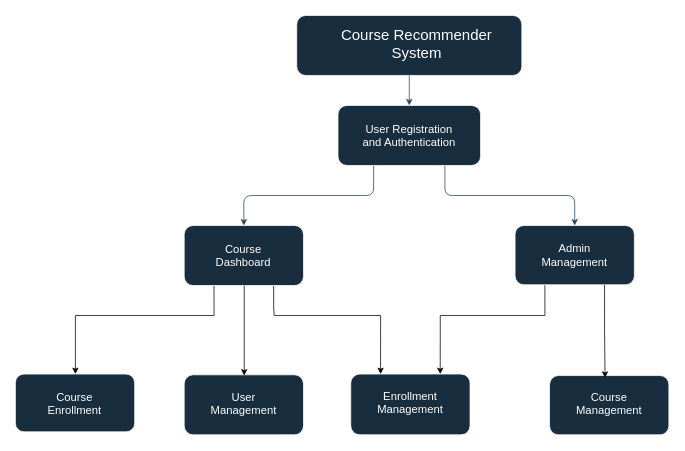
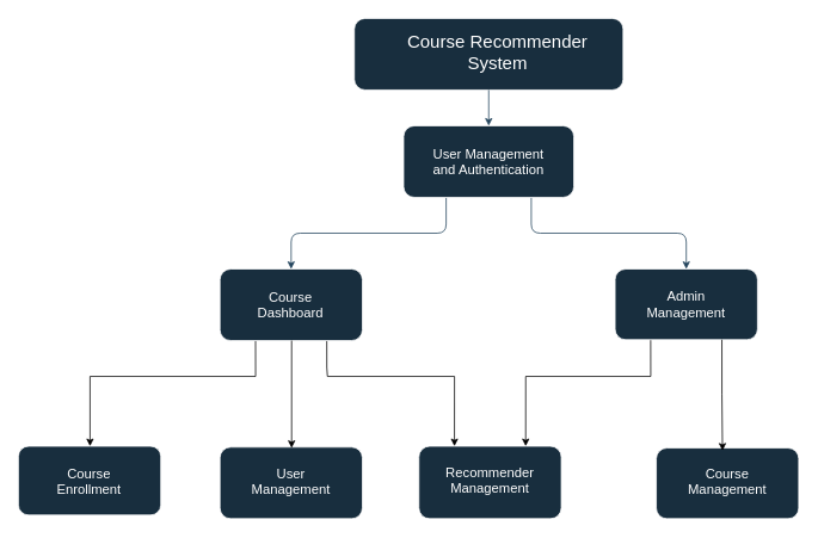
- <mxCell id="7" value="&lt;font style=&quot;font-size: 15px;&quot;&gt;User Registration and Authentication&lt;/font&gt;" style="text;html=1;strokeColor=none;fillColor=none;align=center;verticalAlign=middle;whiteSpace=wrap;rounded=1;labelBackgroundColor=none;fontColor=#FFFFFF;" parent="1" vertex="1"><mxGeometry x="477" y="165" width="136" height="30" as="geometry" /></mxCell>
+ <mxCell id="7" value="&lt;font style=&quot;font-size: 15px;&quot;&gt;User Management and Authentication&lt;/font&gt;" style="text;html=1;strokeColor=none;fillColor=none;align=center;verticalAlign=middle;whiteSpace=wrap;rounded=1;labelBackgroundColor=none;fontColor=#FFFFFF;" parent="1" vertex="1"><mxGeometry x="477" y="165" width="136" height="30" as="geometry" /></mxCell>
- <mxCell id="13" value="Enrollment Management" style="text;html=1;strokeColor=none;fillColor=none;align=center;verticalAlign=middle;whiteSpace=wrap;rounded=1;fontSize=15;labelBackgroundColor=none;fontColor=#FFFFFF;" parent="1" vertex="1"><mxGeometry x="497" y="513" width="99" height="46" as="geometry" /></mxCell>
+ <mxCell id="13" value="Recommender Management" style="text;html=1;strokeColor=none;fillColor=none;align=center;verticalAlign=middle;whiteSpace=wrap;rounded=1;fontSize=15;labelBackgroundColor=none;fontColor=#FFFFFF;" parent="1" vertex="1"><mxGeometry x="497" y="513" width="99" height="46" as="geometry" /></mxCell>
